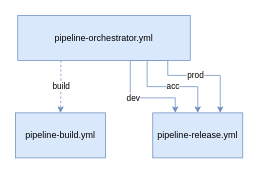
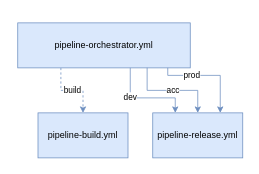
- <mxCell id="6" value="pipeline-orchestrator.yml" style="rounded=0;whiteSpace=wrap;html=1;fillColor=#dae8fc;strokeColor=#6c8ebf;" vertex="1" parent="1"><mxGeometry x="23" y="20" width="230" height="60" as="geometry" /></mxCell>
+ <mxCell id="6" value="pipeline-orchestrator.yml" style="rounded=0;whiteSpace=wrap;html=1;fillColor=#dae8fc;strokeColor=#6c8ebf;" vertex="1" parent="1"><mxGeometry x="23" y="30" width="230" height="60" as="geometry" /></mxCell>
- <mxCell id="7" value="pipeline-build.yml" style="rounded=0;whiteSpace=wrap;html=1;fillColor=#dae8fc;strokeColor=#6c8ebf;" vertex="1" parent="1"><mxGeometry x="20" y="150" width="120" height="60" as="geometry" /></mxCell>
+ <mxCell id="7" value="pipeline-build.yml" style="rounded=0;whiteSpace=wrap;html=1;fillColor=#dae8fc;strokeColor=#6c8ebf;" vertex="1" parent="1"><mxGeometry x="50" y="150" width="120" height="60" as="geometry" /></mxCell>
